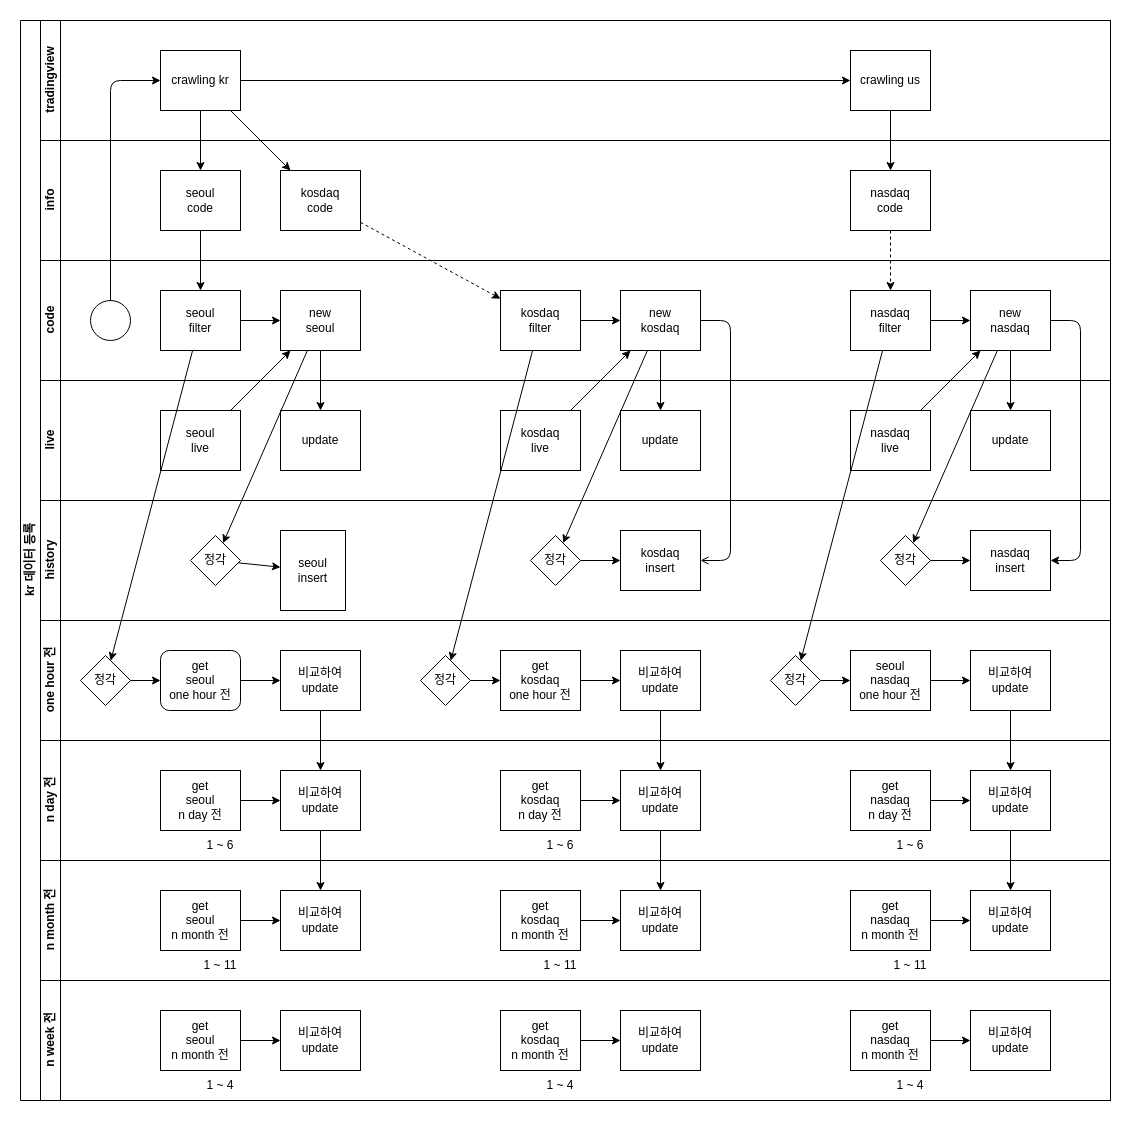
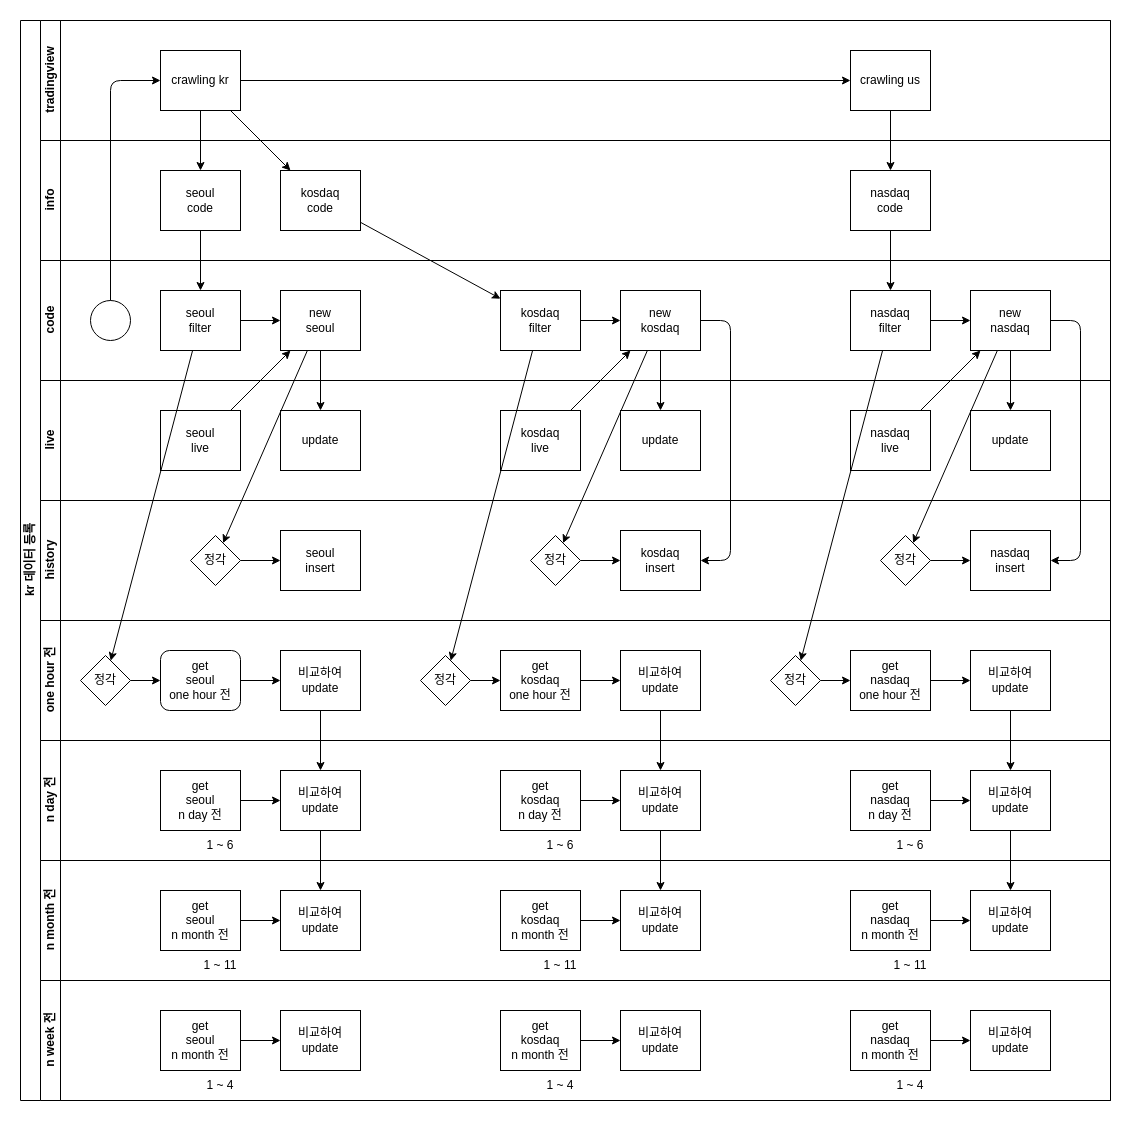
- <mxCell id="38" value="" style="edgeStyle=none;html=1;dashed=1;" parent="2" source="9" target="12" edge="1"><mxGeometry relative="1" as="geometry" /></mxCell>
+ <mxCell id="38" value="" style="edgeStyle=none;html=1;" parent="2" source="9" target="12" edge="1"><mxGeometry relative="1" as="geometry" /></mxCell>
- <mxCell id="82" style="edgeStyle=none;html=1;dashed=1;" parent="2" source="10" target="20" edge="1"><mxGeometry relative="1" as="geometry" /></mxCell>
+ <mxCell id="82" style="edgeStyle=none;html=1;" parent="2" source="10" target="20" edge="1"><mxGeometry relative="1" as="geometry" /></mxCell>
- <mxCell id="24" style="edgeStyle=none;html=1;endArrow=open;" parent="2" source="16" target="42" edge="1"><mxGeometry relative="1" as="geometry"><Array as="points"><mxPoint x="710" y="300" /><mxPoint x="710" y="540" /></Array></mxGeometry></mxCell>
+ <mxCell id="24" style="edgeStyle=none;html=1;" parent="2" source="16" target="42" edge="1"><mxGeometry relative="1" as="geometry"><Array as="points"><mxPoint x="710" y="300" /><mxPoint x="710" y="540" /></Array></mxGeometry></mxCell>
- <mxCell id="43" value="seoul&lt;br&gt;insert" style="rounded=0;whiteSpace=wrap;html=1;fontFamily=Helvetica;fontSize=12;align=center;" parent="41" vertex="1"><mxGeometry x="240" y="30" width="65" height="80" as="geometry" /></mxCell>
+ <mxCell id="43" value="seoul&lt;br&gt;insert" style="rounded=0;whiteSpace=wrap;html=1;fontFamily=Helvetica;fontSize=12;align=center;" parent="41" vertex="1"><mxGeometry x="240" y="30" width="80" height="60" as="geometry" /></mxCell>
- <mxCell id="59" value="seoul&lt;br&gt;nasdaq&lt;br&gt;one hour 전" style="rounded=0;whiteSpace=wrap;html=1;fontFamily=Helvetica;fontSize=12;align=center;" parent="51" vertex="1"><mxGeometry x="810" y="30" width="80" height="60" as="geometry" /></mxCell>
+ <mxCell id="59" value="get&lt;br&gt;nasdaq&lt;br&gt;one hour 전" style="rounded=0;whiteSpace=wrap;html=1;fontFamily=Helvetica;fontSize=12;align=center;" parent="51" vertex="1"><mxGeometry x="810" y="30" width="80" height="60" as="geometry" /></mxCell>
